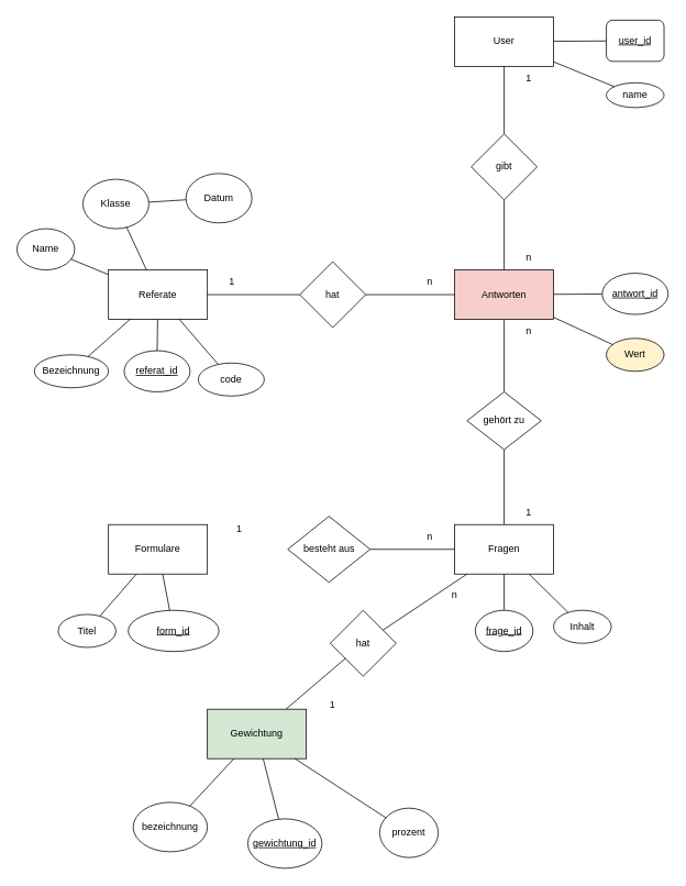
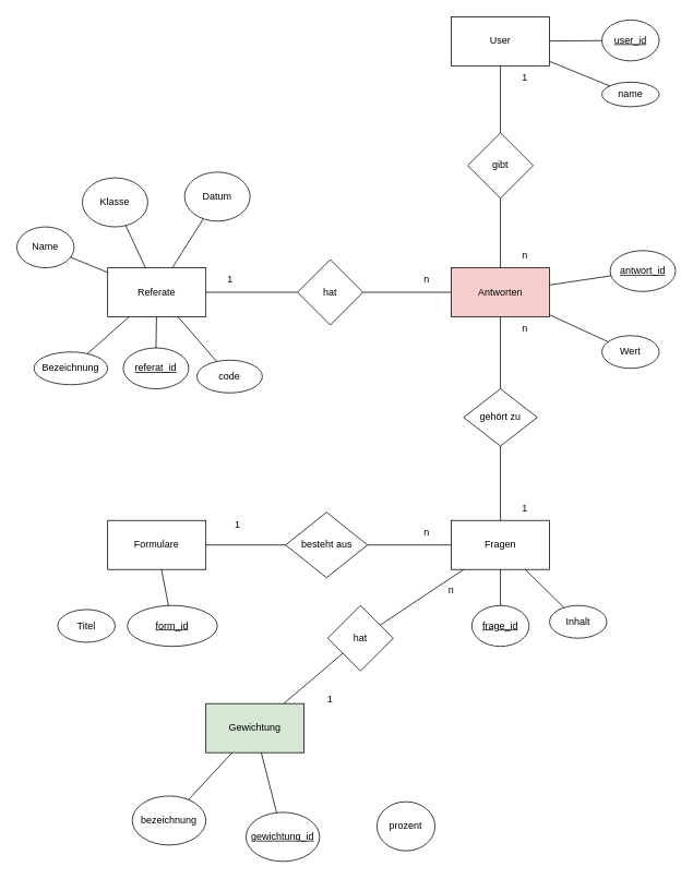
- <mxCell id="31" value="&lt;u&gt;user_id&lt;/u&gt;" style="whiteSpace=wrap;html=1;rounded=1;" parent="1" vertex="1"><mxGeometry x="735" y="24" width="70" height="50" as="geometry" /></mxCell>
+ <mxCell id="31" value="&lt;u&gt;user_id&lt;/u&gt;" style="ellipse;whiteSpace=wrap;html=1;" parent="1" vertex="1"><mxGeometry x="735" y="24" width="70" height="50" as="geometry" /></mxCell>
- <mxCell id="52" value="" style="endArrow=none;html=1;rounded=0;" parent="1" source="49" target="48" edge="1"><mxGeometry width="50" height="50" relative="1" as="geometry"><mxPoint x="410" y="330" as="sourcePoint" /><mxPoint x="460" y="280" as="targetPoint" /></mxGeometry></mxCell>
+ <mxCell id="52" value="" style="endArrow=none;html=1;rounded=0;" parent="1" source="49" target="2" edge="1"><mxGeometry width="50" height="50" relative="1" as="geometry"><mxPoint x="410" y="330" as="sourcePoint" /><mxPoint x="460" y="280" as="targetPoint" /></mxGeometry></mxCell>
- <mxCell id="29" value="&lt;u&gt;antwort_id&lt;/u&gt;" style="ellipse;whiteSpace=wrap;html=1;" parent="1" vertex="1"><mxGeometry x="730" y="331" width="80" height="50" as="geometry" /></mxCell>
+ <mxCell id="29" value="&lt;u&gt;antwort_id&lt;/u&gt;" style="ellipse;whiteSpace=wrap;html=1;" parent="1" vertex="1"><mxGeometry x="745" y="306" width="80" height="50" as="geometry" /></mxCell>
- <mxCell id="39" value="Wert" style="ellipse;whiteSpace=wrap;html=1;fillColor=#fff2cc;" parent="1" vertex="1"><mxGeometry x="735" y="410" width="70" height="40" as="geometry" /></mxCell>
+ <mxCell id="39" value="Wert" style="ellipse;whiteSpace=wrap;html=1;" parent="1" vertex="1"><mxGeometry x="735" y="410" width="70" height="40" as="geometry" /></mxCell>
+ <mxCell id="7" value="" style="endArrow=none;html=1;rounded=0;" parent="1" source="4" target="6" edge="1"><mxGeometry width="50" height="50" relative="1" as="geometry"><mxPoint x="380" y="576" as="sourcePoint" /><mxPoint x="430" y="526" as="targetPoint" /></mxGeometry></mxCell>
- <mxCell id="44" value="" style="endArrow=none;html=1;rounded=0;" parent="1" source="4" target="43" edge="1"><mxGeometry width="50" height="50" relative="1" as="geometry"><mxPoint x="370" y="670" as="sourcePoint" /><mxPoint x="420" y="620" as="targetPoint" /></mxGeometry></mxCell>
- <mxCell id="61" value="" style="endArrow=none;html=1;rounded=0;" edge="1" parent="1" source="55" target="58"><mxGeometry width="50" height="50" relative="1" as="geometry"><mxPoint x="380" y="780" as="sourcePoint" /><mxPoint x="430" y="730" as="targetPoint" /></mxGeometry></mxCell>
